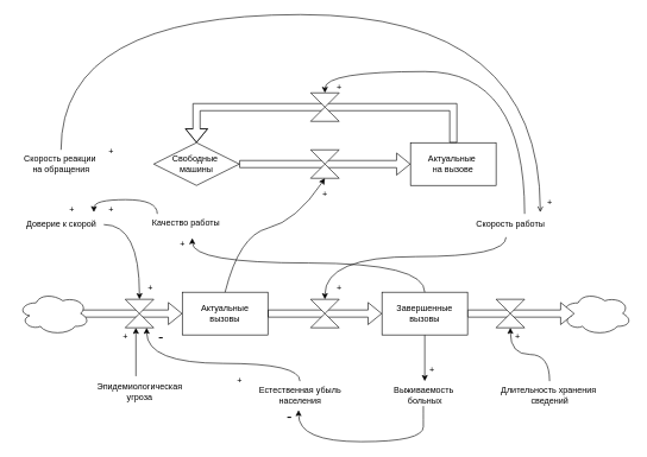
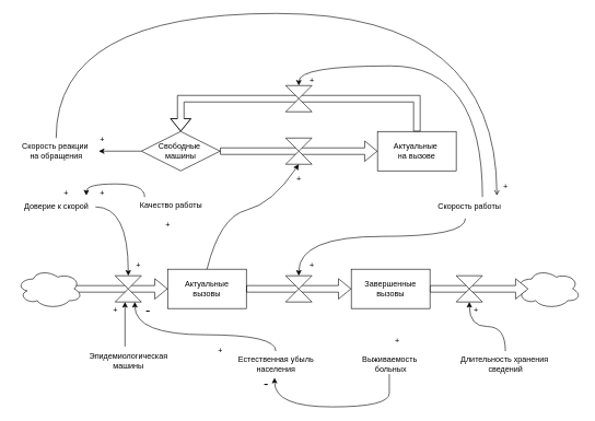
+ <mxCell id="3" value="" style="edgeStyle=orthogonalEdgeStyle;rounded=0;orthogonalLoop=1;jettySize=auto;html=1;" parent="1" source="4" target="35" edge="1"><mxGeometry relative="1" as="geometry" /></mxCell>
- <mxCell id="44" style="edgeStyle=orthogonalEdgeStyle;rounded=0;orthogonalLoop=1;jettySize=auto;html=1;entryX=0.575;entryY=1.2;entryDx=0;entryDy=0;entryPerimeter=0;curved=1;exitX=0.5;exitY=0;exitDx=0;exitDy=0;" parent="1" source="8" target="43" edge="1"><mxGeometry relative="1" as="geometry"><mxPoint x="54" y="348" as="sourcePoint" /></mxGeometry></mxCell>
- <mxCell id="7" style="edgeStyle=orthogonalEdgeStyle;rounded=0;orthogonalLoop=1;jettySize=auto;html=1;" parent="1" source="8" target="50" edge="1"><mxGeometry relative="1" as="geometry" /></mxCell>
- <mxCell id="48" value="Эпидемиологическая&lt;div&gt;угроза&lt;/div&gt;" style="text;html=1;align=center;verticalAlign=middle;resizable=0;points=[];autosize=1;strokeColor=none;fillColor=none;" parent="1" vertex="1"><mxGeometry x="125" y="530" width="140" height="40" as="geometry" /></mxCell>
+ <mxCell id="48" value="Эпидемиологическая&lt;div&gt;машины&lt;/div&gt;" style="text;html=1;align=center;verticalAlign=middle;resizable=0;points=[];autosize=1;strokeColor=none;fillColor=none;" parent="1" vertex="1"><mxGeometry x="125" y="530" width="140" height="40" as="geometry" /></mxCell>
